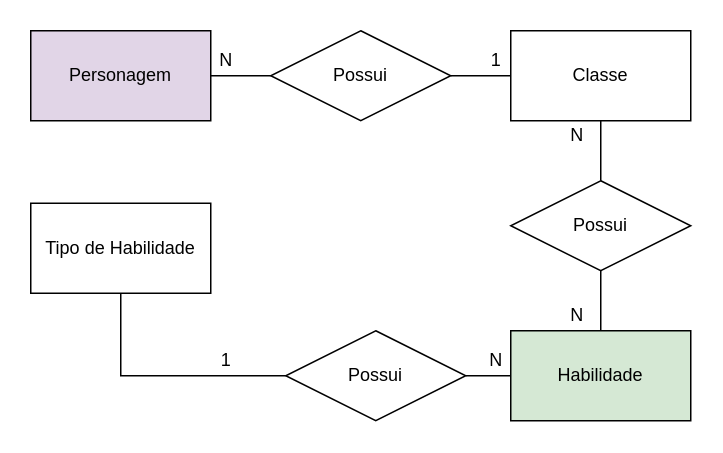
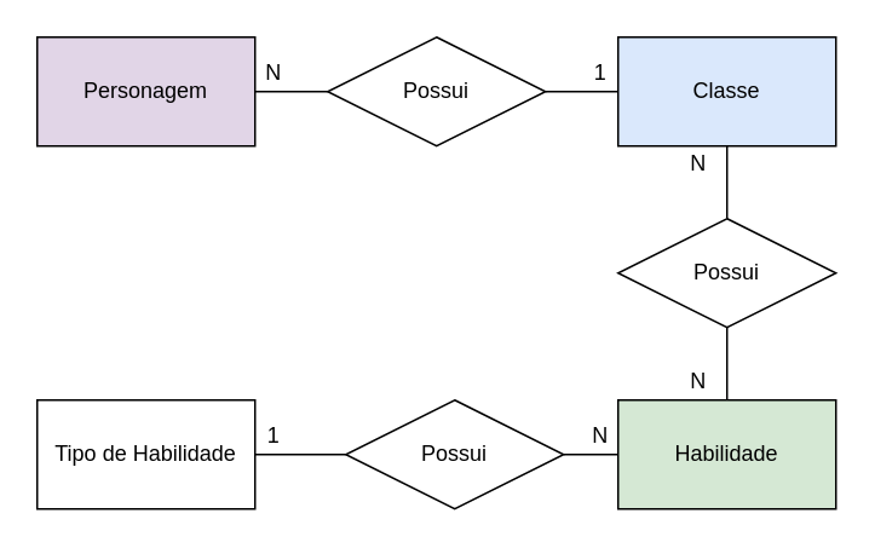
- <mxCell id="5" value="Classe" style="rounded=0;whiteSpace=wrap;html=1;" vertex="1" parent="1"><mxGeometry x="340" y="20" width="120" height="60" as="geometry" /></mxCell>
+ <mxCell id="5" value="Classe" style="rounded=0;whiteSpace=wrap;html=1;fillColor=#dae8fc;" vertex="1" parent="1"><mxGeometry x="340" y="20" width="120" height="60" as="geometry" /></mxCell>
- <mxCell id="8" value="Tipo de Habilidade" style="rounded=0;whiteSpace=wrap;html=1;" vertex="1" parent="1"><mxGeometry x="20" y="135" width="120" height="60" as="geometry" /></mxCell>
+ <mxCell id="8" value="Tipo de Habilidade" style="rounded=0;whiteSpace=wrap;html=1;" vertex="1" parent="1"><mxGeometry x="20" y="220" width="120" height="60" as="geometry" /></mxCell>
